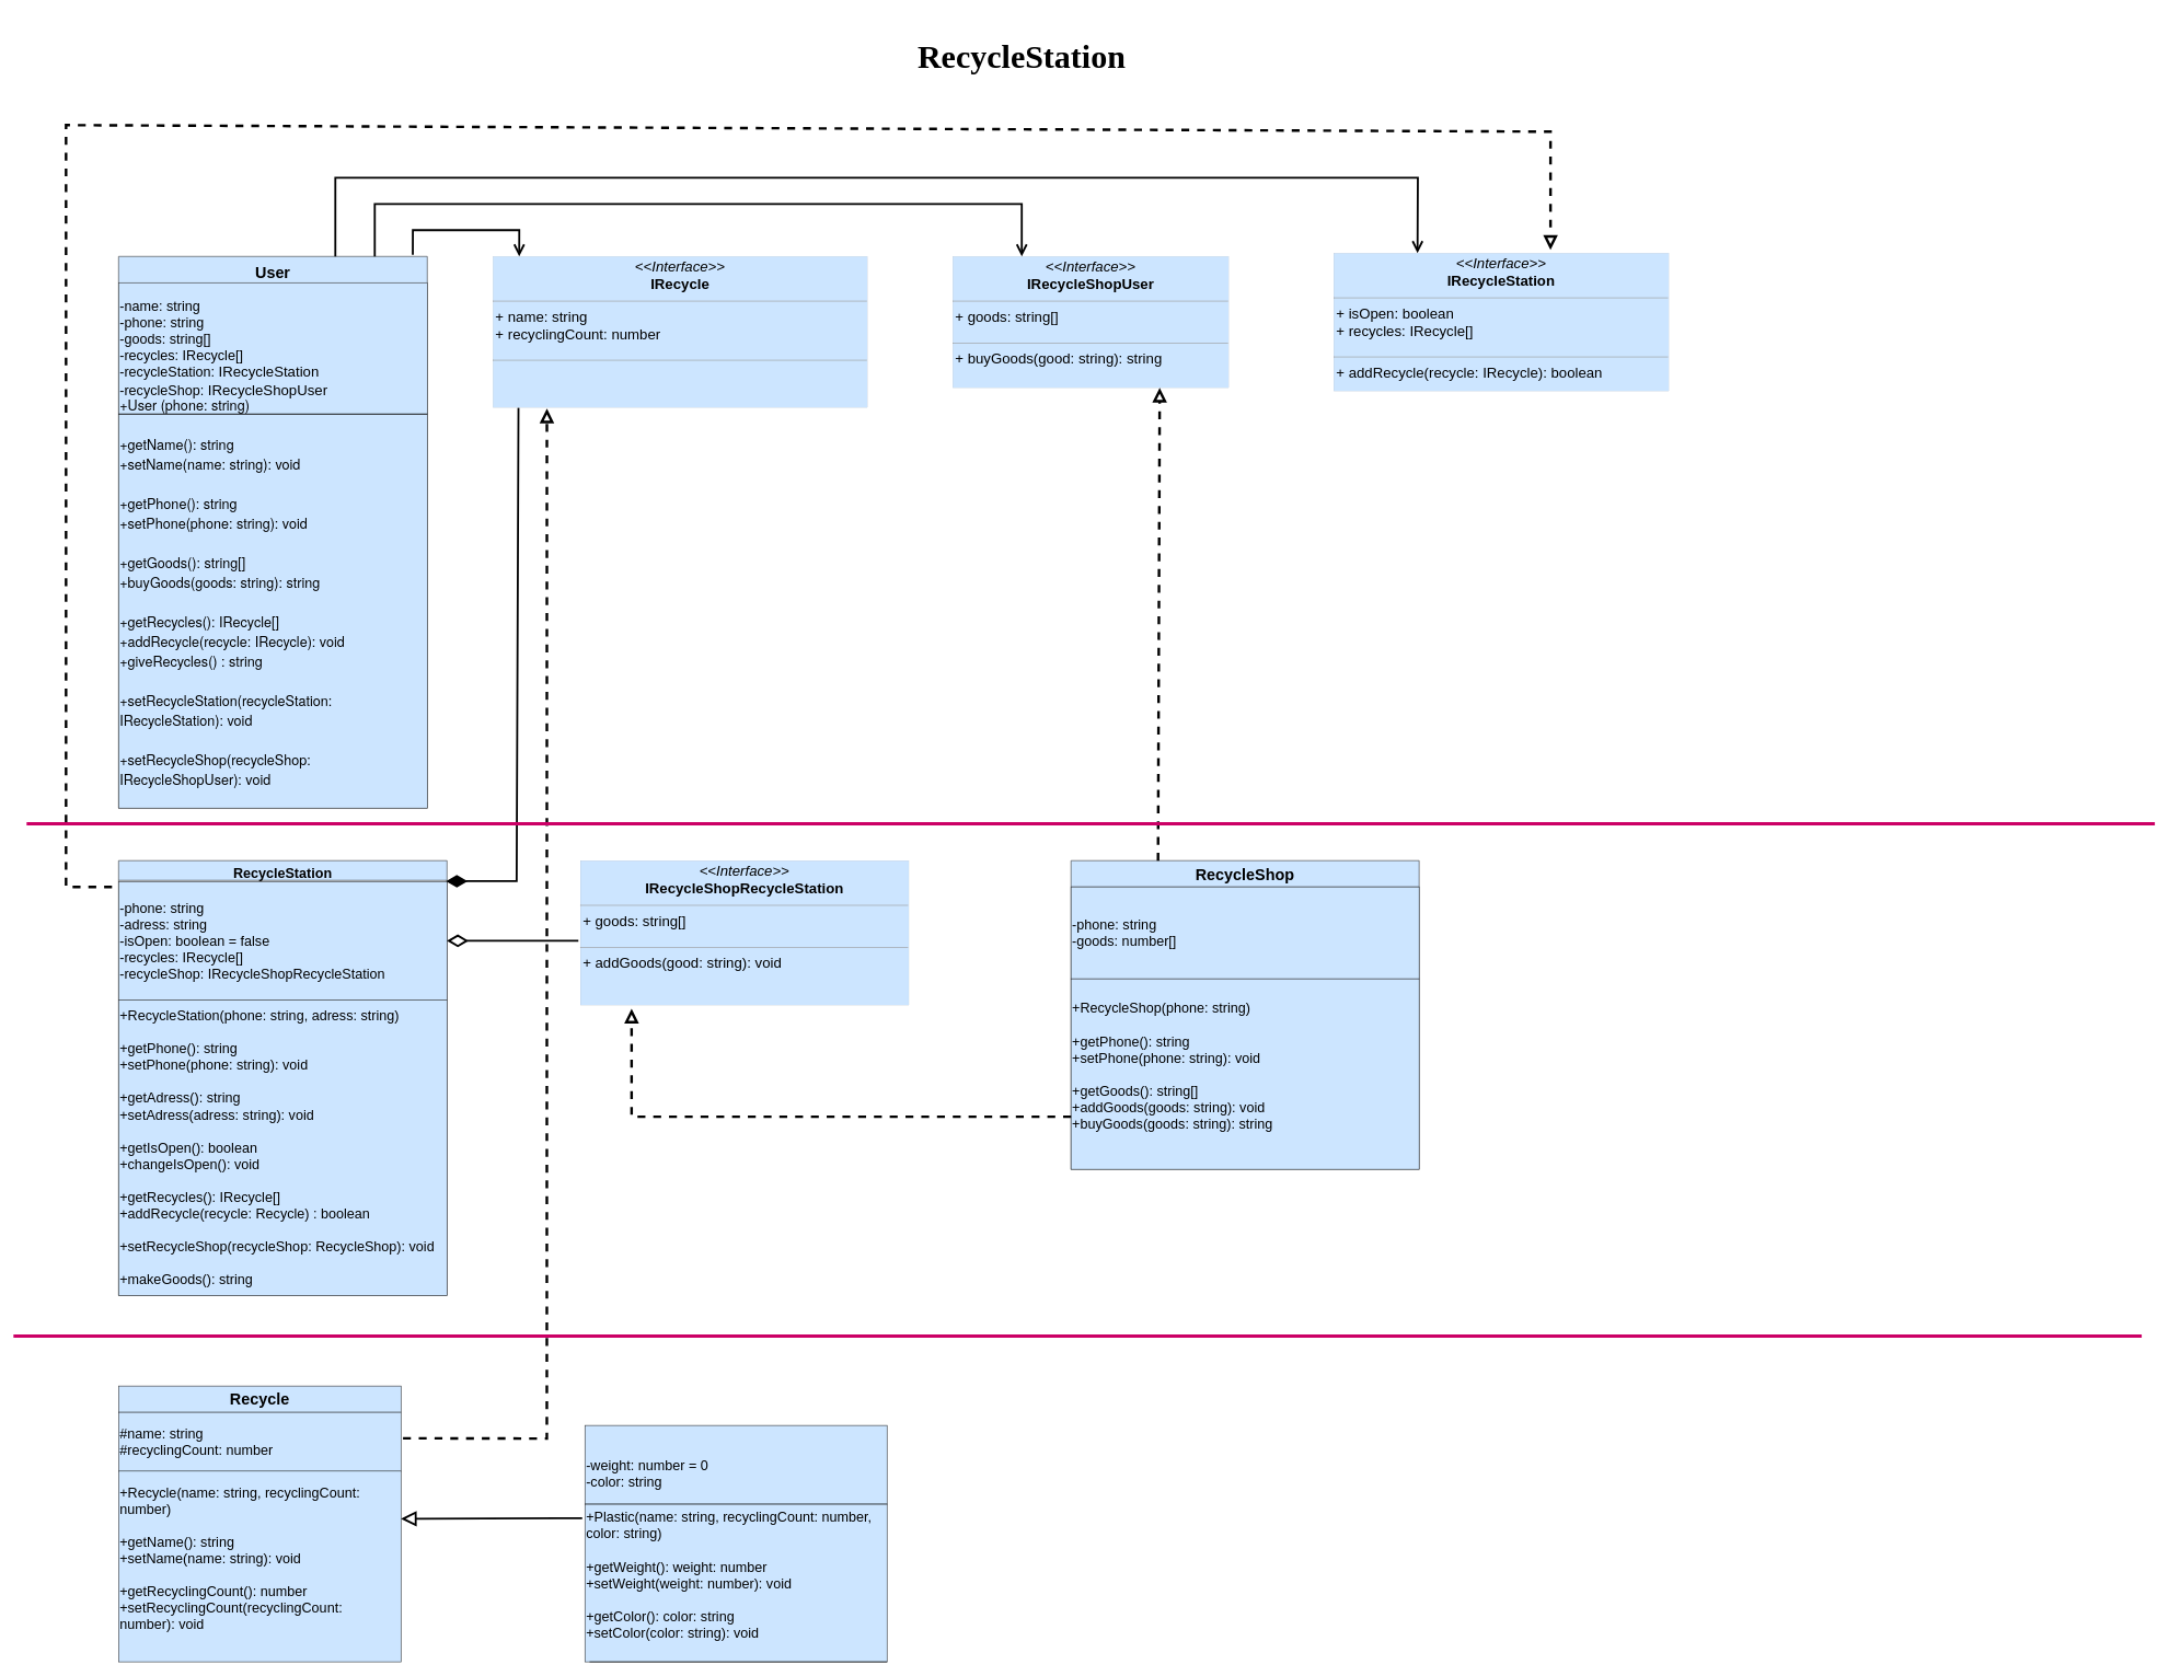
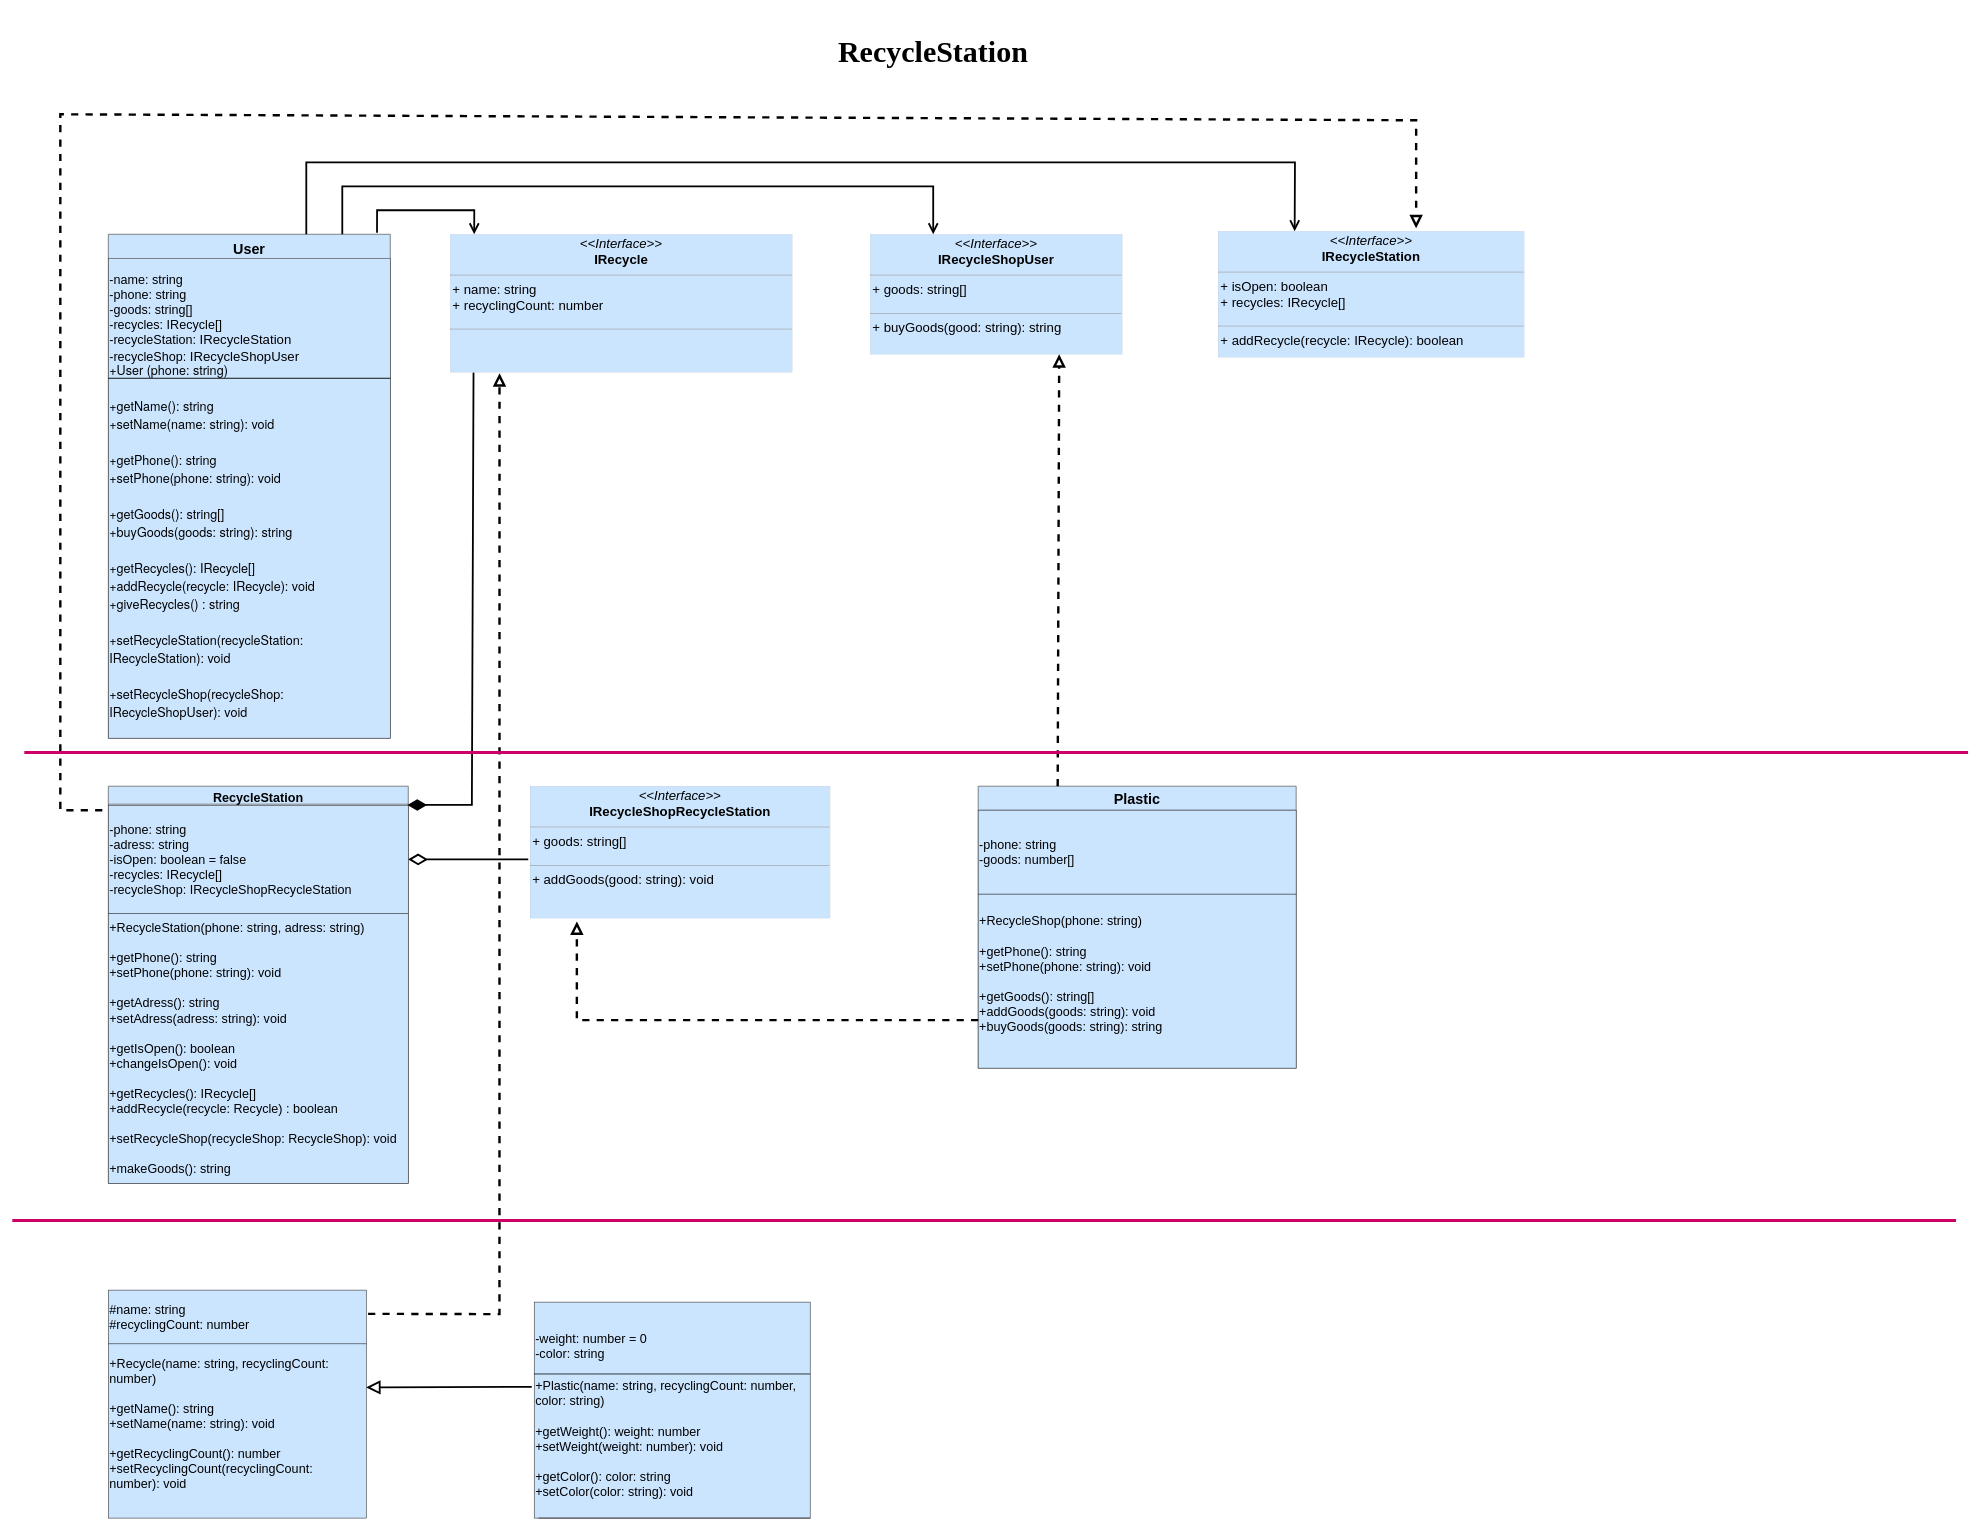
- <mxCell id="7" value="RecycleShop" style="swimlane;fontStyle=1;align=center;verticalAlign=top;childLayout=stackLayout;horizontal=1;startSize=40;horizontalStack=0;resizeParent=1;resizeLast=0;collapsible=1;marginBottom=0;rounded=0;shadow=0;strokeWidth=1;fillColor=#cce5ff;strokeColor=#36393d;fontSize=24;" vertex="1" parent="1"><mxGeometry x="1630" y="1310" width="530" height="470" as="geometry"><mxRectangle x="130" y="380" width="160" height="26" as="alternateBounds" /></mxGeometry></mxCell>
+ <mxCell id="7" value="Plastic" style="swimlane;fontStyle=1;align=center;verticalAlign=top;childLayout=stackLayout;horizontal=1;startSize=40;horizontalStack=0;resizeParent=1;resizeLast=0;collapsible=1;marginBottom=0;rounded=0;shadow=0;strokeWidth=1;fillColor=#cce5ff;strokeColor=#36393d;fontSize=24;" vertex="1" parent="1"><mxGeometry x="1630" y="1310" width="530" height="470" as="geometry"><mxRectangle x="130" y="380" width="160" height="26" as="alternateBounds" /></mxGeometry></mxCell>
- <mxCell id="16" value="&lt;b&gt;&lt;font style=&quot;font-size: 24px&quot;&gt;Recycle&lt;/font&gt;&lt;/b&gt;" style="text;html=1;strokeColor=#36393d;fillColor=#cce5ff;align=center;verticalAlign=middle;whiteSpace=wrap;rounded=0;labelBackgroundColor=none;labelBorderColor=none;fontSize=12;" vertex="1" parent="1"><mxGeometry x="180" y="2110" width="430" height="40" as="geometry" /></mxCell>
